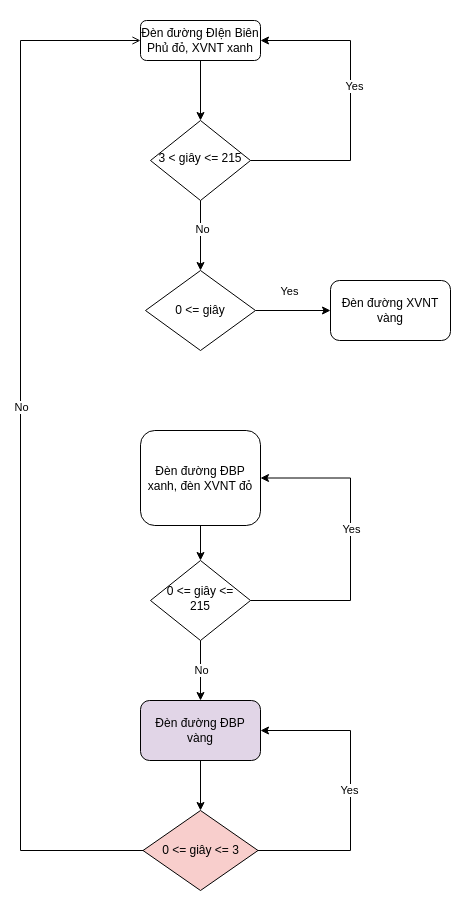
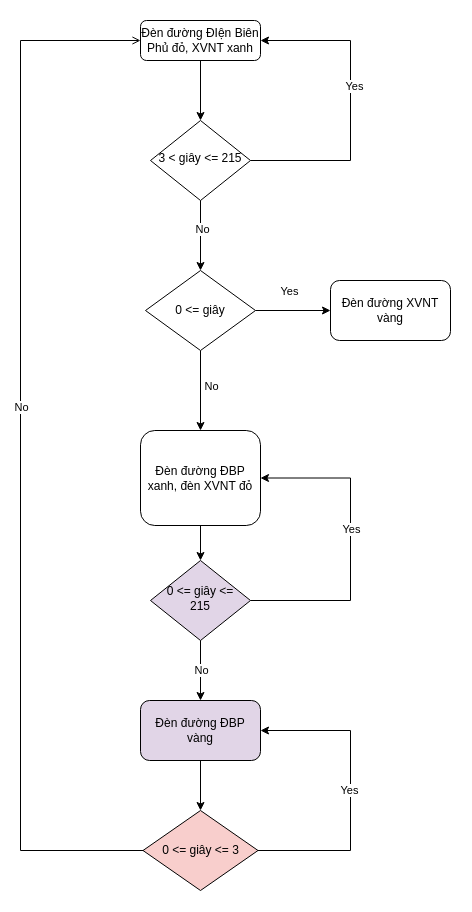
+ <mxCell id="6" value="" style="edgeStyle=orthogonalEdgeStyle;rounded=0;orthogonalLoop=1;jettySize=auto;html=1;" edge="1" parent="1" source="8" target="11"><mxGeometry relative="1" as="geometry" /></mxCell>
+ <mxCell id="7" value="No" style="edgeLabel;html=1;align=center;verticalAlign=middle;resizable=0;points=[];" vertex="1" connectable="0" parent="6"><mxGeometry x="-0.132" y="4" relative="1" as="geometry"><mxPoint x="6" as="offset" /></mxGeometry></mxCell>
- <mxCell id="17" value="0 &amp;lt;= giây &amp;lt;= 215" style="rhombus;whiteSpace=wrap;html=1;shadow=0;fontFamily=Helvetica;fontSize=12;align=center;strokeWidth=1;spacing=6;spacingTop=-4;" vertex="1" parent="1"><mxGeometry x="150" y="560" width="100" height="80" as="geometry" /></mxCell>
+ <mxCell id="17" value="0 &amp;lt;= giây &amp;lt;= 215" style="rhombus;whiteSpace=wrap;html=1;shadow=0;fontFamily=Helvetica;fontSize=12;align=center;strokeWidth=1;spacing=6;spacingTop=-4;fillColor=#e1d5e7;" vertex="1" parent="1"><mxGeometry x="150" y="560" width="100" height="80" as="geometry" /></mxCell>
